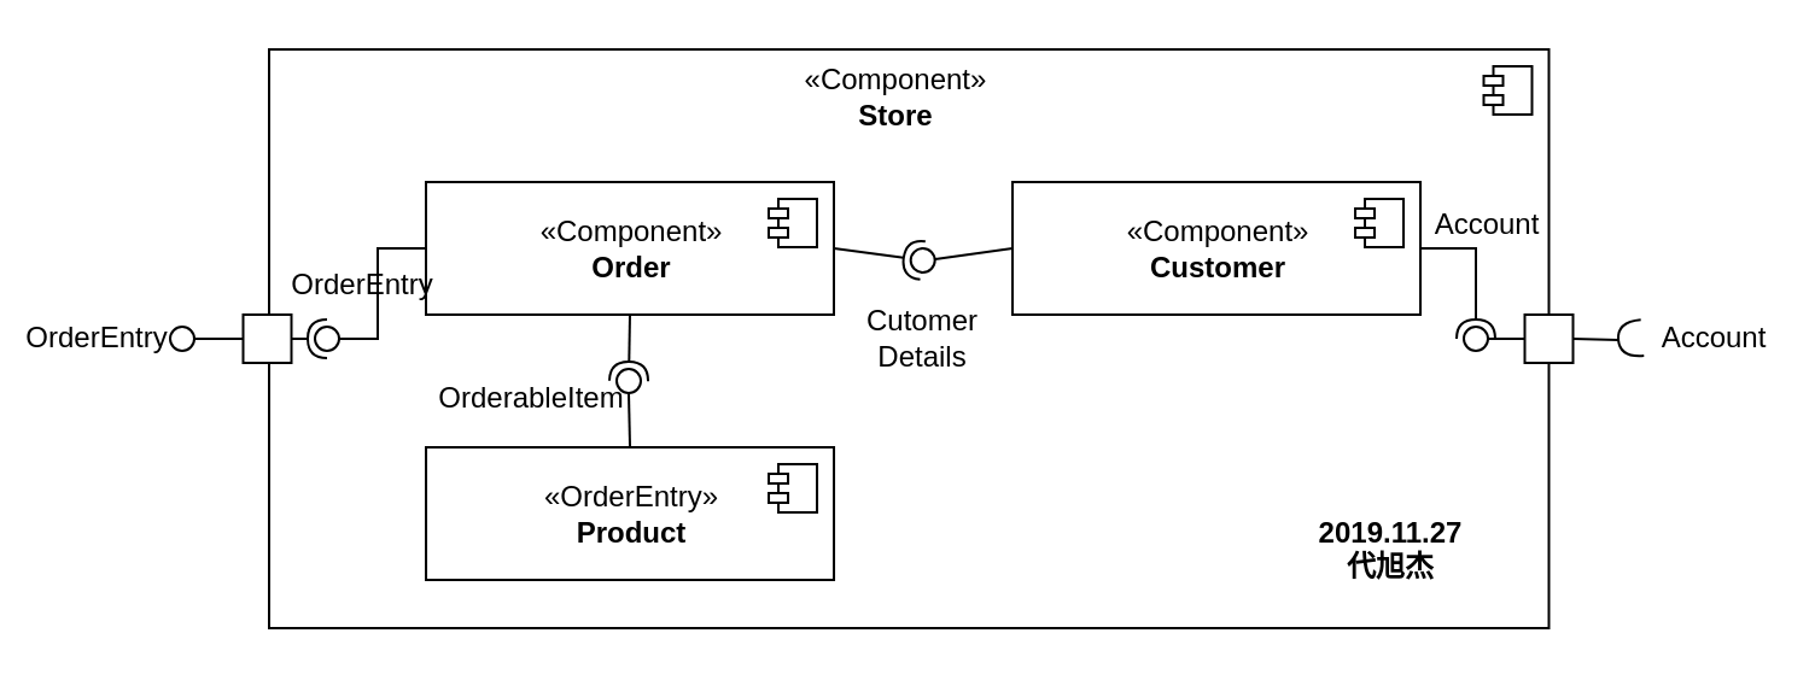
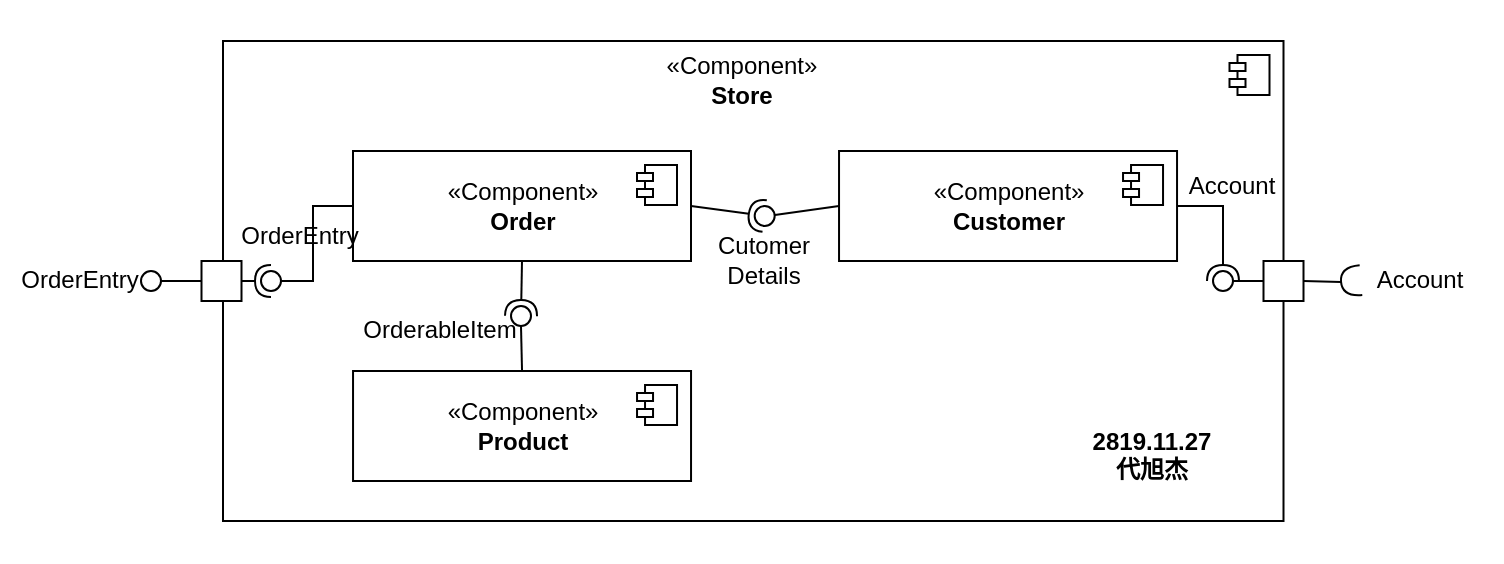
- <mxCell id="12" value="Cutomer&lt;br&gt;Details" style="text;html=1;strokeColor=none;fillColor=none;align=center;verticalAlign=middle;whiteSpace=wrap;rounded=0;" vertex="1" parent="2"><mxGeometry x="249.918" y="110" width="42.449" height="20" as="geometry" /></mxCell>
+ <mxCell id="12" value="Cutomer&lt;br&gt;Details" style="text;html=1;strokeColor=none;fillColor=none;align=center;verticalAlign=middle;whiteSpace=wrap;rounded=0;" vertex="1" parent="2"><mxGeometry x="249.918" y="100" width="42.449" height="20" as="geometry" /></mxCell>
- <mxCell id="18" value="«OrderEntry»&lt;br&gt;&lt;b&gt;Product&lt;/b&gt;" style="html=1;" vertex="1" parent="2"><mxGeometry x="65.02" y="165" width="169" height="55" as="geometry" /></mxCell>
+ <mxCell id="18" value="«Component»&lt;br&gt;&lt;b&gt;Product&lt;/b&gt;" style="html=1;" vertex="1" parent="2"><mxGeometry x="65.02" y="165" width="169" height="55" as="geometry" /></mxCell>
- <mxCell id="22" value="2019.11.27&#10;代旭杰" style="text;align=center;fontStyle=1;verticalAlign=middle;spacingLeft=3;spacingRight=3;strokeColor=none;rotatable=0;points=[[0,0.5],[1,0.5]];portConstraint=eastwest;" vertex="1" parent="2"><mxGeometry x="425" y="194" width="80" height="26" as="geometry" /></mxCell>
+ <mxCell id="22" value="2819.11.27&#10;代旭杰" style="text;align=center;fontStyle=1;verticalAlign=middle;spacingLeft=3;spacingRight=3;strokeColor=none;rotatable=0;points=[[0,0.5],[1,0.5]];portConstraint=eastwest;" vertex="1" parent="2"><mxGeometry x="425" y="194" width="80" height="26" as="geometry" /></mxCell>
